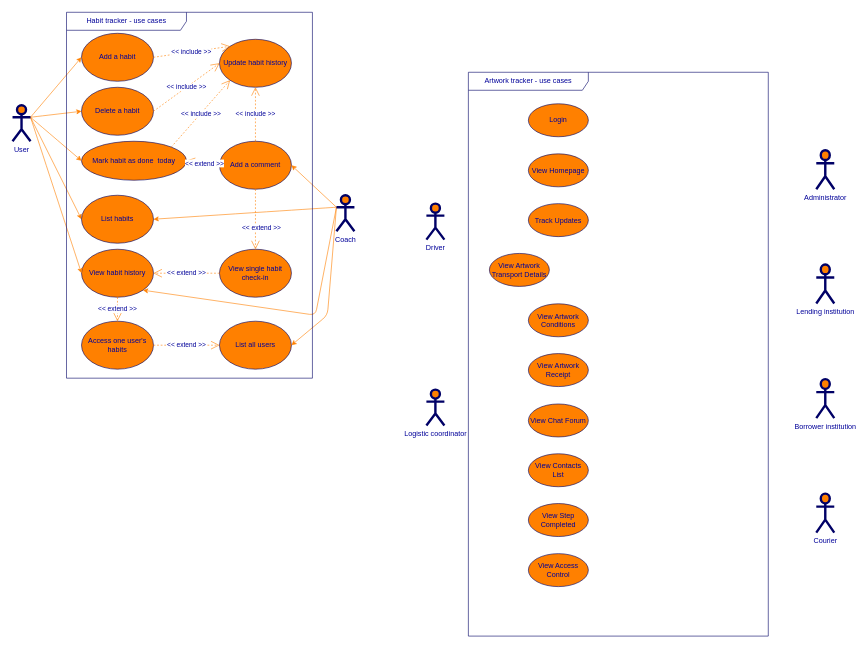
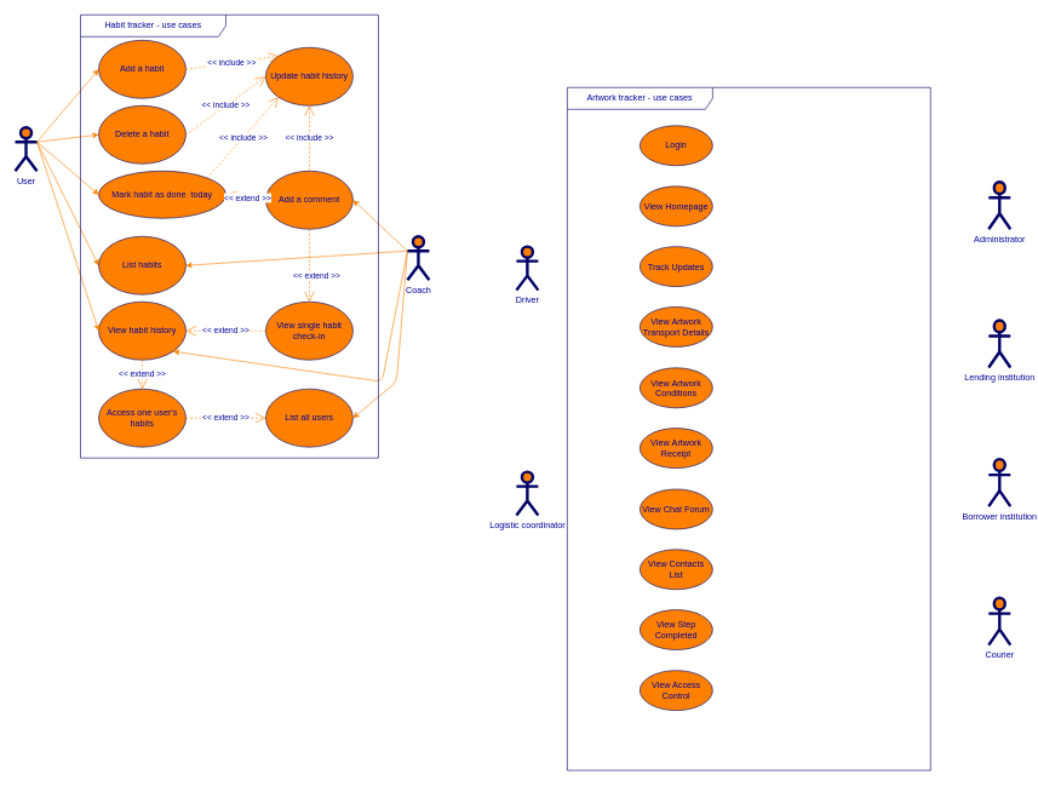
- <mxCell id="43" value="View Artwork Transport Details" style="ellipse;whiteSpace=wrap;html=1;fillColor=#FF8000;strokeColor=#000066;fontColor=#000099;" vertex="1" parent="1"><mxGeometry x="815" y="422" width="100" height="55" as="geometry" /></mxCell>
+ <mxCell id="43" value="View Artwork Transport Details" style="ellipse;whiteSpace=wrap;html=1;fillColor=#FF8000;strokeColor=#000066;fontColor=#000099;" vertex="1" parent="1"><mxGeometry x="880" y="422" width="100" height="55" as="geometry" /></mxCell>
